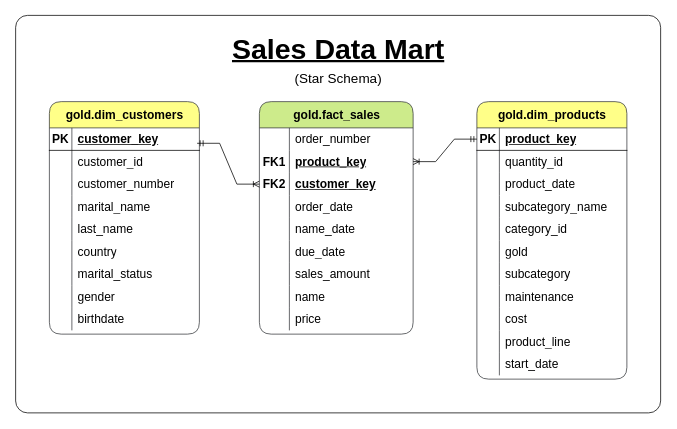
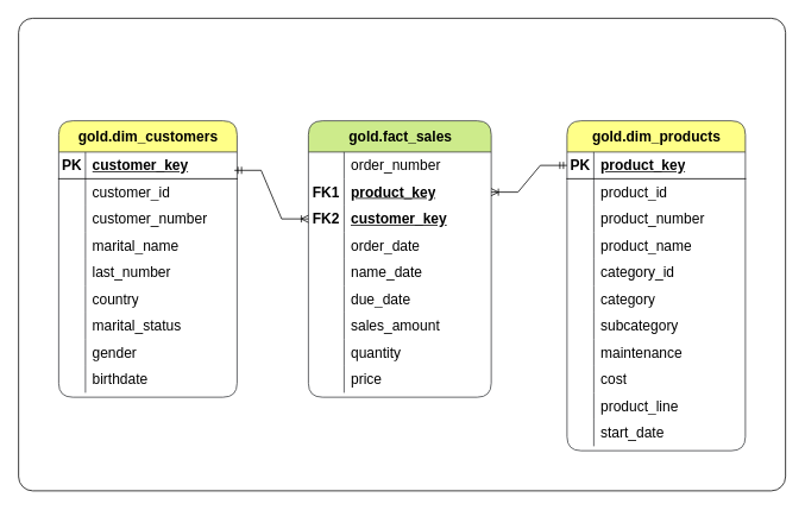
- <mxCell id="95" value="Sales Data Mart" style="text;html=1;align=center;verticalAlign=middle;whiteSpace=wrap;rounded=0;fontSize=38;fontStyle=5" vertex="1" parent="1"><mxGeometry x="298" y="50" width="305" height="30" as="geometry" /></mxCell>
- <mxCell id="96" value="(Star Schema)" style="text;html=1;align=center;verticalAlign=middle;whiteSpace=wrap;rounded=0;fontSize=18;fontStyle=0" vertex="1" parent="1"><mxGeometry x="383" y="90" width="135" height="30" as="geometry" /></mxCell>
- <mxCell id="65" value="quantity_id" style="shape=partialRectangle;connectable=0;fillColor=none;top=0;left=0;bottom=0;right=0;align=left;spacingLeft=6;overflow=hidden;whiteSpace=wrap;html=1;fontSize=16;" parent="63" vertex="1"><mxGeometry x="30" width="170" height="30" as="geometry"><mxRectangle width="170" height="30" as="alternateBounds" /></mxGeometry></mxCell>
+ <mxCell id="65" value="product_id" style="shape=partialRectangle;connectable=0;fillColor=none;top=0;left=0;bottom=0;right=0;align=left;spacingLeft=6;overflow=hidden;whiteSpace=wrap;html=1;fontSize=16;" parent="63" vertex="1"><mxGeometry x="30" width="170" height="30" as="geometry"><mxRectangle width="170" height="30" as="alternateBounds" /></mxGeometry></mxCell>
- <mxCell id="68" value="product_date" style="shape=partialRectangle;connectable=0;fillColor=none;top=0;left=0;bottom=0;right=0;align=left;spacingLeft=6;overflow=hidden;whiteSpace=wrap;html=1;fontSize=16;" parent="66" vertex="1"><mxGeometry x="30" width="170" height="30" as="geometry"><mxRectangle width="170" height="30" as="alternateBounds" /></mxGeometry></mxCell>
+ <mxCell id="68" value="product_number" style="shape=partialRectangle;connectable=0;fillColor=none;top=0;left=0;bottom=0;right=0;align=left;spacingLeft=6;overflow=hidden;whiteSpace=wrap;html=1;fontSize=16;" parent="66" vertex="1"><mxGeometry x="30" width="170" height="30" as="geometry"><mxRectangle width="170" height="30" as="alternateBounds" /></mxGeometry></mxCell>
- <mxCell id="71" value="subcategory_name" style="shape=partialRectangle;connectable=0;fillColor=none;top=0;left=0;bottom=0;right=0;align=left;spacingLeft=6;overflow=hidden;whiteSpace=wrap;html=1;fontSize=16;" parent="69" vertex="1"><mxGeometry x="30" width="170" height="30" as="geometry"><mxRectangle width="170" height="30" as="alternateBounds" /></mxGeometry></mxCell>
+ <mxCell id="71" value="product_name" style="shape=partialRectangle;connectable=0;fillColor=none;top=0;left=0;bottom=0;right=0;align=left;spacingLeft=6;overflow=hidden;whiteSpace=wrap;html=1;fontSize=16;" parent="69" vertex="1"><mxGeometry x="30" width="170" height="30" as="geometry"><mxRectangle width="170" height="30" as="alternateBounds" /></mxGeometry></mxCell>
- <mxCell id="18" value="last_name" style="shape=partialRectangle;connectable=0;fillColor=none;top=0;left=0;bottom=0;right=0;align=left;spacingLeft=6;overflow=hidden;whiteSpace=wrap;html=1;fontSize=16;" parent="16" vertex="1"><mxGeometry x="30" width="170" height="30" as="geometry"><mxRectangle width="170" height="30" as="alternateBounds" /></mxGeometry></mxCell>
+ <mxCell id="18" value="last_number" style="shape=partialRectangle;connectable=0;fillColor=none;top=0;left=0;bottom=0;right=0;align=left;spacingLeft=6;overflow=hidden;whiteSpace=wrap;html=1;fontSize=16;" parent="16" vertex="1"><mxGeometry x="30" width="170" height="30" as="geometry"><mxRectangle width="170" height="30" as="alternateBounds" /></mxGeometry></mxCell>
- <mxCell id="77" value="gold" style="shape=partialRectangle;connectable=0;fillColor=none;top=0;left=0;bottom=0;right=0;align=left;spacingLeft=6;overflow=hidden;whiteSpace=wrap;html=1;fontSize=16;" parent="75" vertex="1"><mxGeometry x="30" width="170" height="30" as="geometry"><mxRectangle width="170" height="30" as="alternateBounds" /></mxGeometry></mxCell>
+ <mxCell id="77" value="category" style="shape=partialRectangle;connectable=0;fillColor=none;top=0;left=0;bottom=0;right=0;align=left;spacingLeft=6;overflow=hidden;whiteSpace=wrap;html=1;fontSize=16;" parent="75" vertex="1"><mxGeometry x="30" width="170" height="30" as="geometry"><mxRectangle width="170" height="30" as="alternateBounds" /></mxGeometry></mxCell>
- <mxCell id="55" value="name" style="shape=partialRectangle;connectable=0;fillColor=none;top=0;left=0;bottom=0;right=0;align=left;spacingLeft=6;overflow=hidden;whiteSpace=wrap;html=1;fontSize=16;" parent="53" vertex="1"><mxGeometry x="40" width="165" height="30" as="geometry"><mxRectangle width="165" height="30" as="alternateBounds" /></mxGeometry></mxCell>
+ <mxCell id="55" value="quantity" style="shape=partialRectangle;connectable=0;fillColor=none;top=0;left=0;bottom=0;right=0;align=left;spacingLeft=6;overflow=hidden;whiteSpace=wrap;html=1;fontSize=16;" parent="53" vertex="1"><mxGeometry x="40" width="165" height="30" as="geometry"><mxRectangle width="165" height="30" as="alternateBounds" /></mxGeometry></mxCell>
